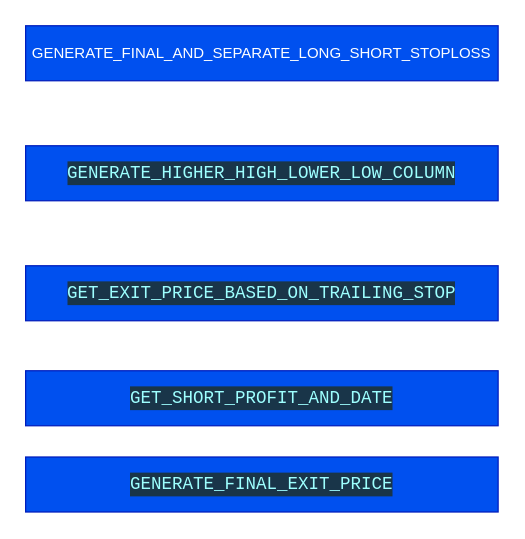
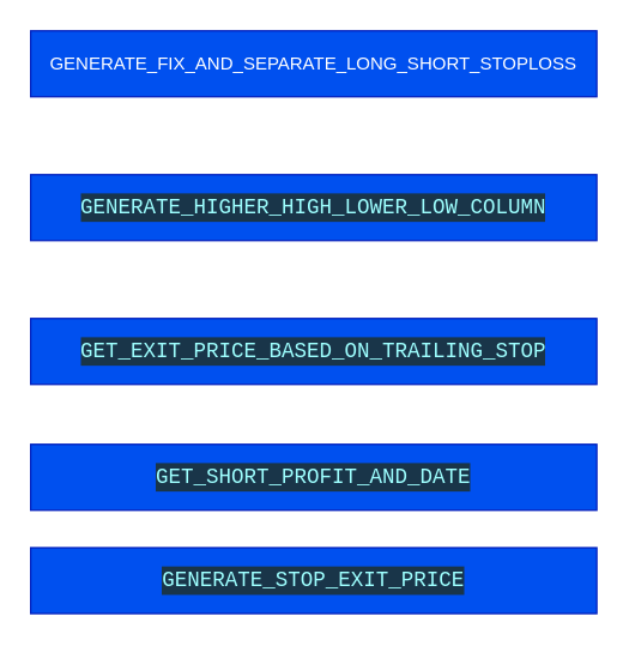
- <mxCell id="2" value="GENERATE_FINAL_AND_SEPARATE_LONG_SHORT_STOPLOSS" style="rounded=0;whiteSpace=wrap;html=1;fillColor=#0050ef;strokeColor=#001DBC;fontColor=#ffffff;" vertex="1" parent="1"><mxGeometry x="20" y="20" width="378" height="44" as="geometry" /></mxCell>
+ <mxCell id="2" value="GENERATE_FIX_AND_SEPARATE_LONG_SHORT_STOPLOSS" style="rounded=0;whiteSpace=wrap;html=1;fillColor=#0050ef;strokeColor=#001DBC;fontColor=#ffffff;" vertex="1" parent="1"><mxGeometry x="20" y="20" width="378" height="44" as="geometry" /></mxCell>
- <mxCell id="6" value="&lt;div style=&quot;background-color: rgb(25 , 53 , 73) ; font-family: &amp;#34;consolas&amp;#34; , &amp;#34;courier new&amp;#34; , monospace ; font-size: 14px ; line-height: 19px&quot;&gt;&lt;div style=&quot;font-family: &amp;#34;consolas&amp;#34; , &amp;#34;courier new&amp;#34; , monospace ; line-height: 19px&quot;&gt;&lt;div style=&quot;font-family: &amp;#34;consolas&amp;#34; , &amp;#34;courier new&amp;#34; , monospace ; line-height: 19px&quot;&gt;&lt;div style=&quot;font-family: &amp;#34;consolas&amp;#34; , &amp;#34;courier new&amp;#34; , monospace ; line-height: 19px&quot;&gt;&lt;span style=&quot;color: #9effff&quot;&gt;GENERATE_FINAL_EXIT_PRICE&lt;/span&gt;&lt;/div&gt;&lt;/div&gt;&lt;/div&gt;&lt;/div&gt;" style="rounded=0;whiteSpace=wrap;html=1;fillColor=#0050ef;strokeColor=#001DBC;fontColor=#ffffff;" vertex="1" parent="1"><mxGeometry x="20" y="365" width="378" height="44" as="geometry" /></mxCell>
+ <mxCell id="6" value="&lt;div style=&quot;background-color: rgb(25 , 53 , 73) ; font-family: &amp;#34;consolas&amp;#34; , &amp;#34;courier new&amp;#34; , monospace ; font-size: 14px ; line-height: 19px&quot;&gt;&lt;div style=&quot;font-family: &amp;#34;consolas&amp;#34; , &amp;#34;courier new&amp;#34; , monospace ; line-height: 19px&quot;&gt;&lt;div style=&quot;font-family: &amp;#34;consolas&amp;#34; , &amp;#34;courier new&amp;#34; , monospace ; line-height: 19px&quot;&gt;&lt;div style=&quot;font-family: &amp;#34;consolas&amp;#34; , &amp;#34;courier new&amp;#34; , monospace ; line-height: 19px&quot;&gt;&lt;span style=&quot;color: #9effff&quot;&gt;GENERATE_STOP_EXIT_PRICE&lt;/span&gt;&lt;/div&gt;&lt;/div&gt;&lt;/div&gt;&lt;/div&gt;" style="rounded=0;whiteSpace=wrap;html=1;fillColor=#0050ef;strokeColor=#001DBC;fontColor=#ffffff;" vertex="1" parent="1"><mxGeometry x="20" y="365" width="378" height="44" as="geometry" /></mxCell>
